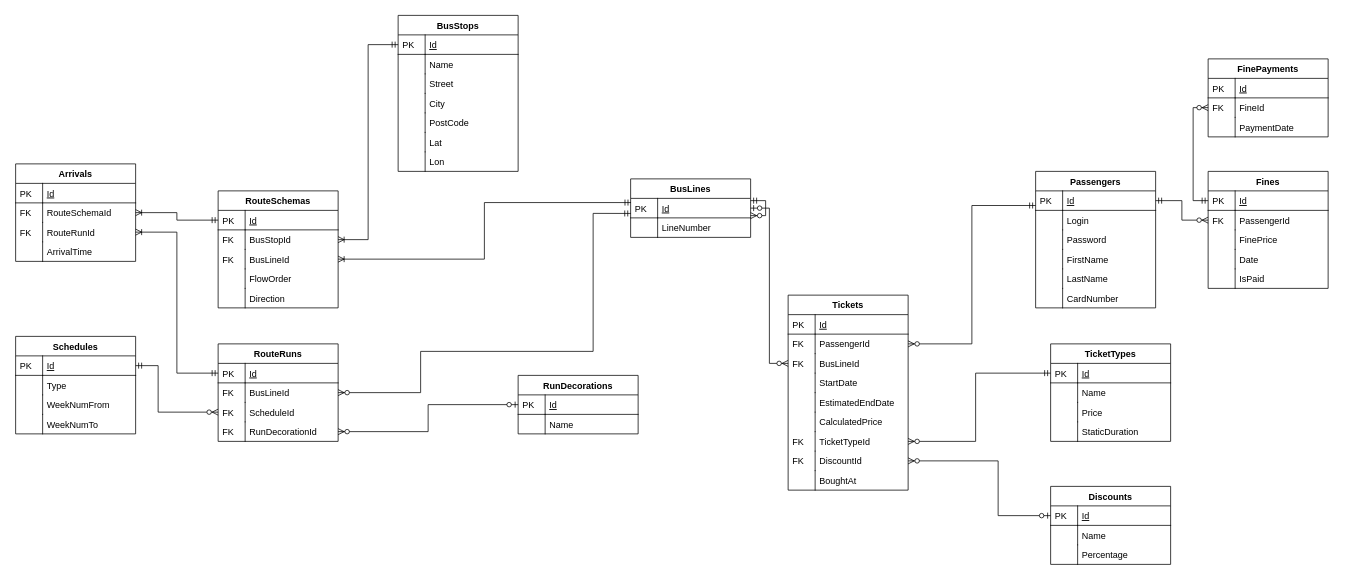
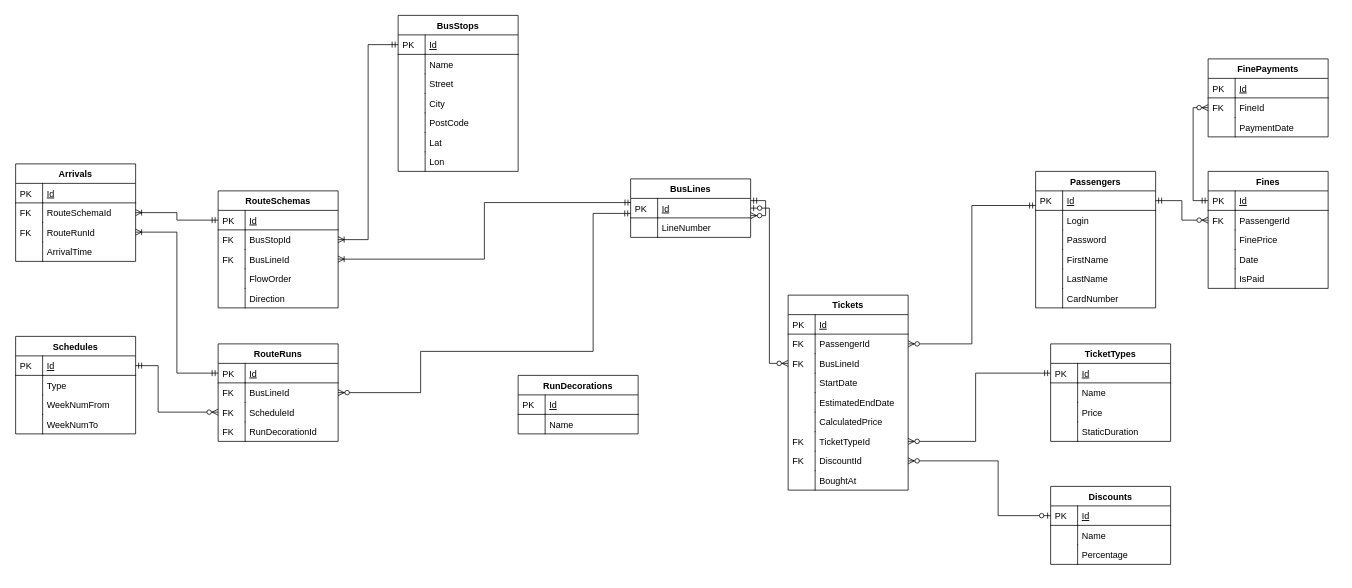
- <mxCell id="87" style="edgeStyle=orthogonalEdgeStyle;rounded=0;orthogonalLoop=1;jettySize=auto;html=1;endArrow=ERzeroToMany;endFill=1;startArrow=ERzeroToOne;startFill=1;" parent="1" source="88" target="76" edge="1"><mxGeometry relative="1" as="geometry" /></mxCell>
